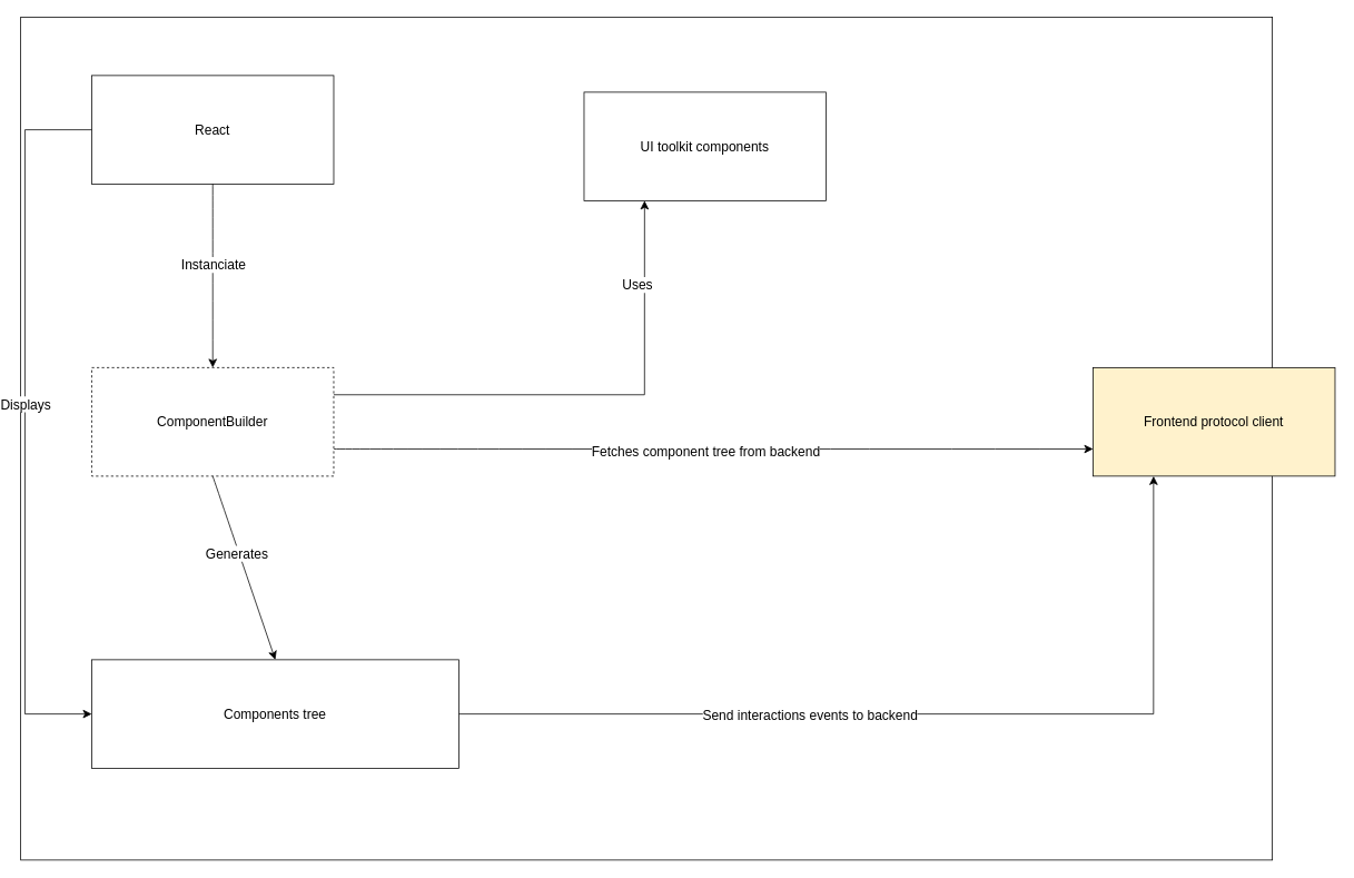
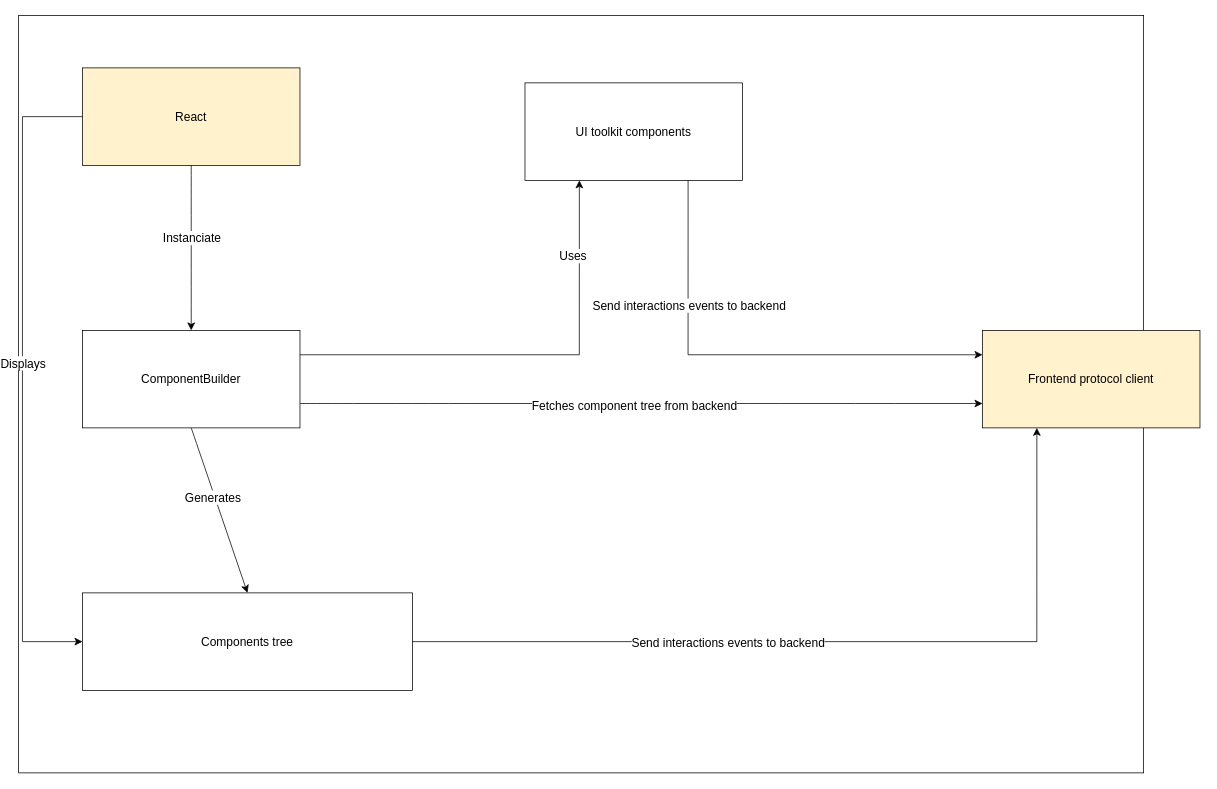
- <mxCell id="3" value="React" style="whiteSpace=wrap;html=1;fontSize=16;" vertex="1" parent="1"><mxGeometry x="105.14" y="90" width="290" height="130" as="geometry" /></mxCell>
+ <mxCell id="3" value="React" style="whiteSpace=wrap;html=1;fontSize=16;fillColor=#fff2cc;" vertex="1" parent="1"><mxGeometry x="105.14" y="90" width="290" height="130" as="geometry" /></mxCell>
+ <mxCell id="18" value="" style="endArrow=classic;html=1;rounded=0;fontSize=12;startSize=8;endSize=8;exitX=0.75;exitY=1;exitDx=0;exitDy=0;entryX=0;entryY=0.25;entryDx=0;entryDy=0;edgeStyle=orthogonalEdgeStyle;" edge="1" parent="1" source="4" target="7"><mxGeometry width="50" height="50" relative="1" as="geometry"><mxPoint x="725.14" y="550" as="sourcePoint" /><mxPoint x="775.14" y="500" as="targetPoint" /></mxGeometry></mxCell>
+ <mxCell id="19" value="Send interactions events to backend" style="edgeLabel;html=1;align=center;verticalAlign=middle;resizable=0;points=[];fontSize=16;" vertex="1" connectable="0" parent="18"><mxGeometry x="-0.659" y="1" relative="1" as="geometry"><mxPoint y="59" as="offset" /></mxGeometry></mxCell>
- <mxCell id="5" value="ComponentBuilder" style="whiteSpace=wrap;html=1;fontSize=16;dashed=1;" vertex="1" parent="1"><mxGeometry x="105.14" y="440" width="290" height="130" as="geometry" /></mxCell>
+ <mxCell id="5" value="ComponentBuilder" style="whiteSpace=wrap;html=1;fontSize=16;" vertex="1" parent="1"><mxGeometry x="105.14" y="440" width="290" height="130" as="geometry" /></mxCell>
